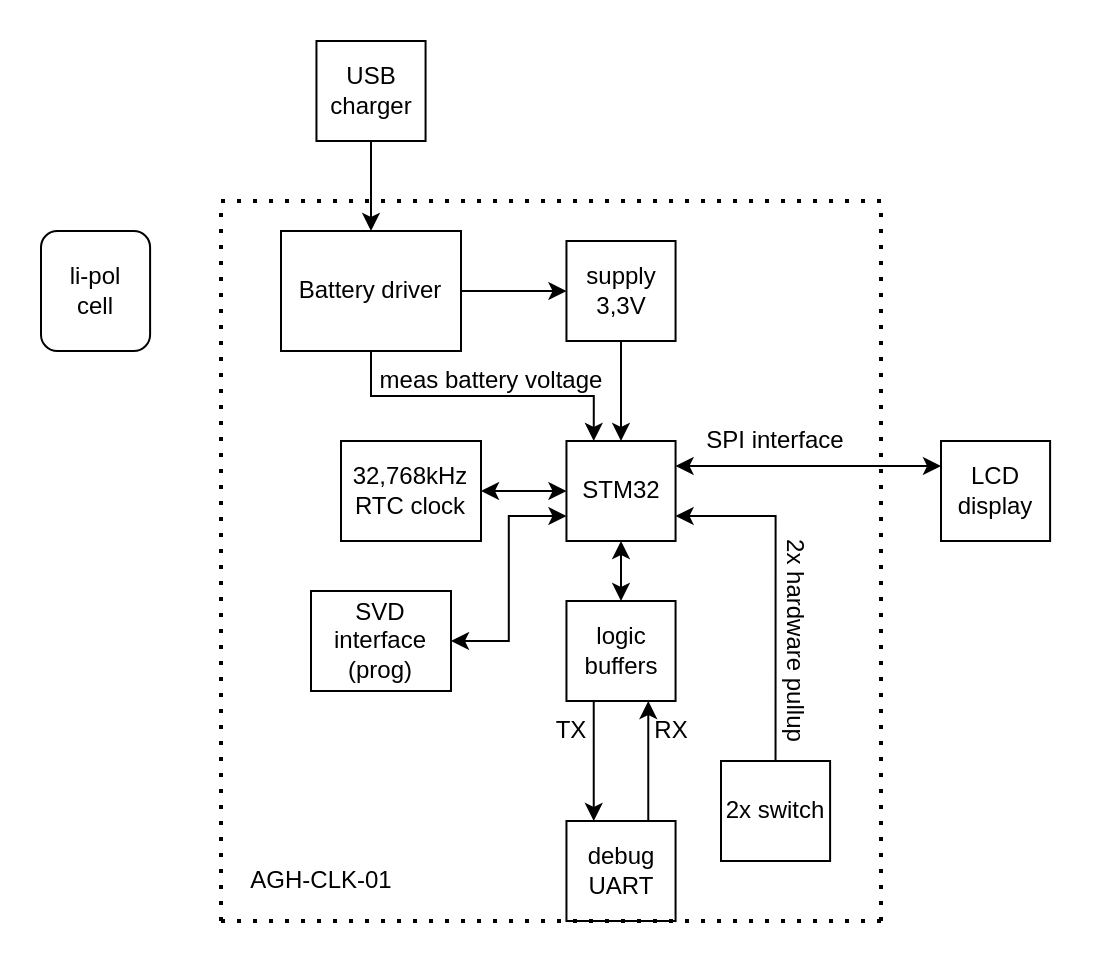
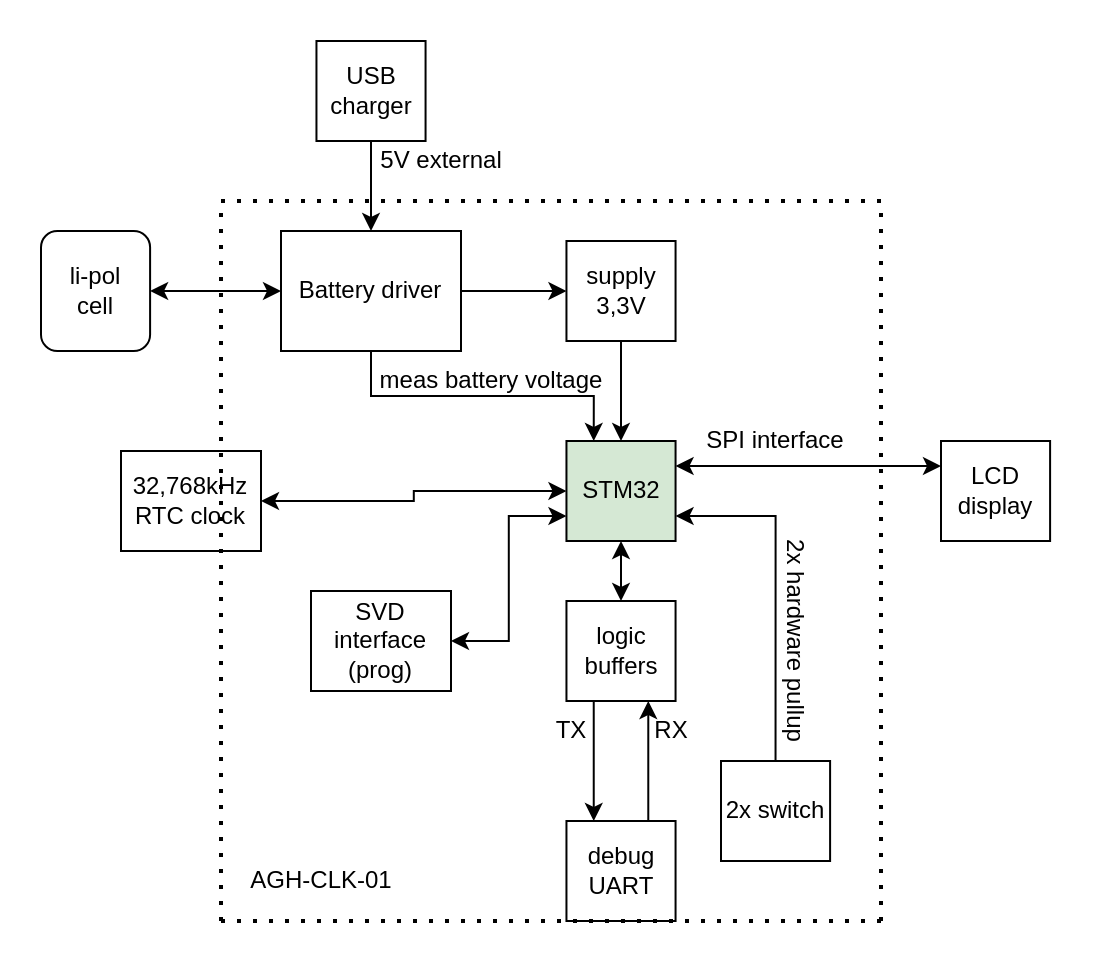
+ <mxCell id="25" value="5V external" style="text;html=1;align=center;verticalAlign=middle;resizable=0;points=[];autosize=1;strokeColor=none;fillColor=none;" parent="1" vertex="1"><mxGeometry x="180" y="70" width="80" height="20" as="geometry" /></mxCell>
+ <mxCell id="35" value="" style="endArrow=classic;startArrow=classic;html=1;rounded=0;exitX=1;exitY=0.5;exitDx=0;exitDy=0;entryX=0;entryY=0.5;entryDx=0;entryDy=0;" parent="1" source="14" target="9" edge="1"><mxGeometry width="50" height="50" relative="1" as="geometry"><mxPoint x="310" y="310" as="sourcePoint" /><mxPoint x="360" y="260" as="targetPoint" /></mxGeometry></mxCell>
- <mxCell id="20" value="32,768kHz RTC clock" style="rounded=0;whiteSpace=wrap;html=1;" parent="1" vertex="1"><mxGeometry x="170" y="220" width="70" height="50" as="geometry" /></mxCell>
+ <mxCell id="20" value="32,768kHz RTC clock" style="rounded=0;whiteSpace=wrap;html=1;" parent="1" vertex="1"><mxGeometry x="60" y="225" width="70" height="50" as="geometry" /></mxCell>
- <mxCell id="6" value="STM32" style="rounded=0;whiteSpace=wrap;html=1;" parent="1" vertex="1"><mxGeometry x="282.73" y="220" width="54.55" height="50" as="geometry" /></mxCell>
+ <mxCell id="6" value="STM32" style="rounded=0;whiteSpace=wrap;html=1;fillColor=#d5e8d4;" parent="1" vertex="1"><mxGeometry x="282.73" y="220" width="54.55" height="50" as="geometry" /></mxCell>
